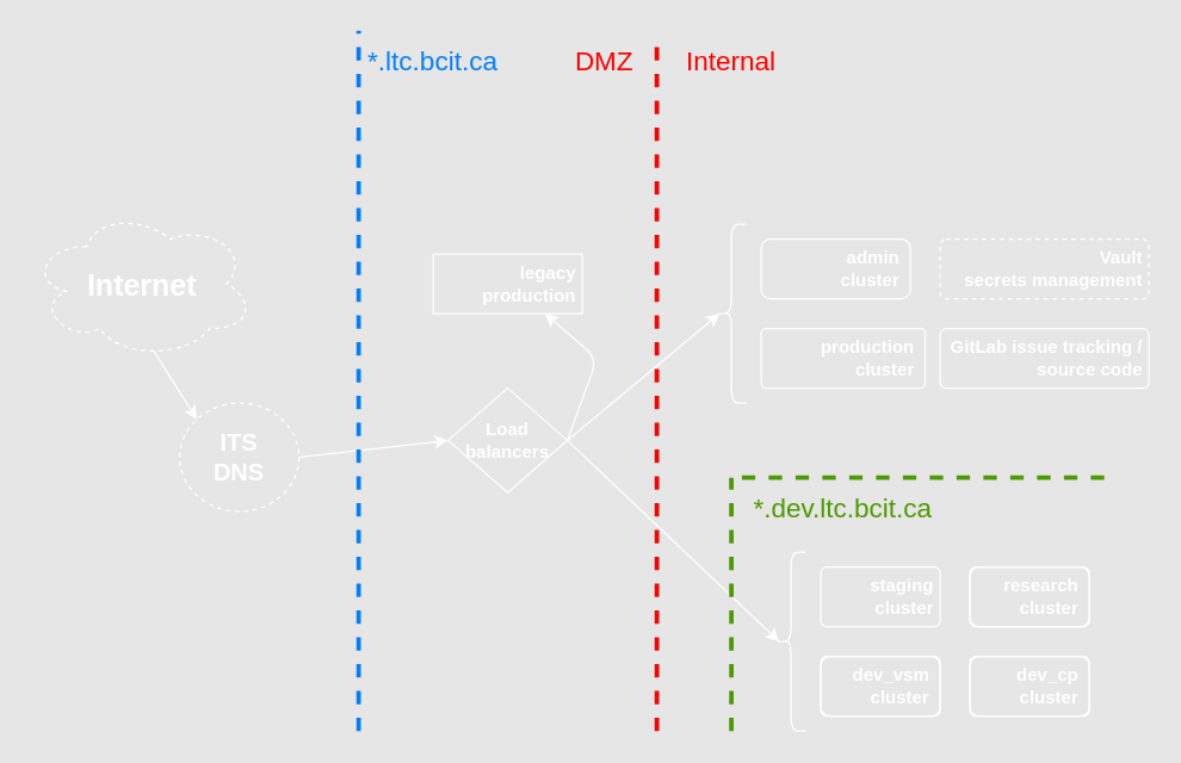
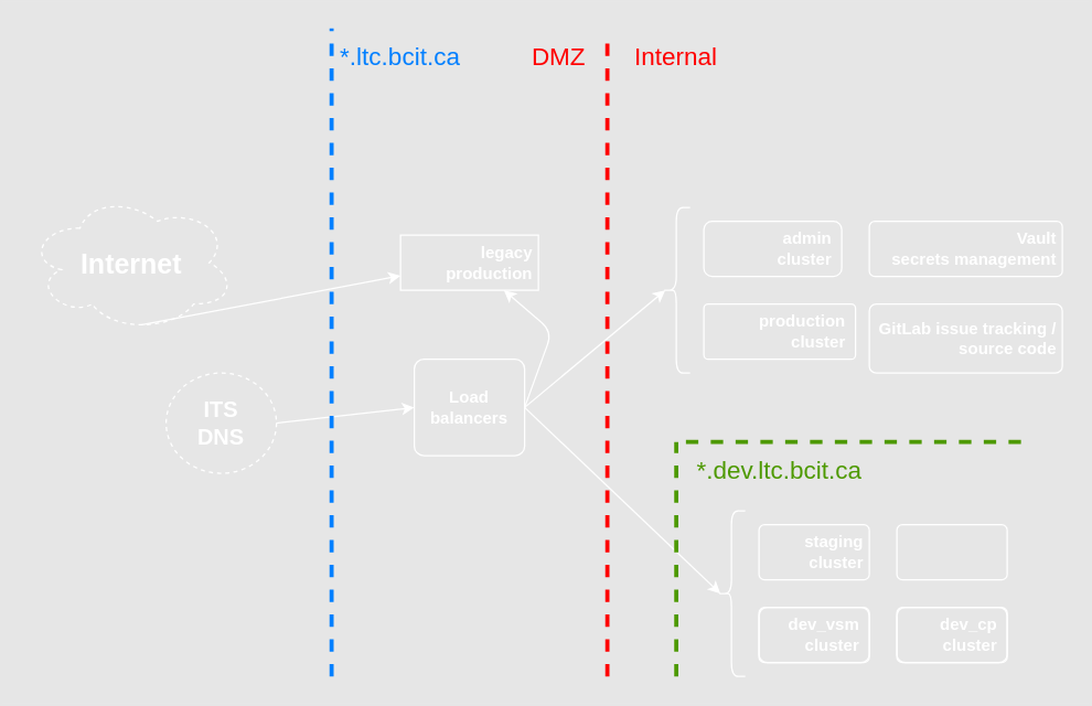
- <mxCell id="9" value="Vault&lt;br&gt;secrets management" style="rounded=1;arcSize=10;whiteSpace=wrap;html=1;align=right;fontStyle=1;fillColor=none;spacingRight=2;fontColor=#FFFFFF;strokeColor=#FFFFFF;dashed=1;" parent="1" vertex="1"><mxGeometry x="630" y="160" width="140" height="40" as="geometry" /></mxCell>
+ <mxCell id="9" value="Vault&lt;br&gt;secrets management" style="rounded=1;arcSize=10;whiteSpace=wrap;html=1;align=right;fontStyle=1;fillColor=none;spacingRight=2;fontColor=#FFFFFF;strokeColor=#FFFFFF;" parent="1" vertex="1"><mxGeometry x="630" y="160" width="140" height="40" as="geometry" /></mxCell>
- <mxCell id="8" value="GitLab issue tracking / source code" style="rounded=1;arcSize=10;whiteSpace=wrap;html=1;align=right;fillColor=none;fontStyle=1;spacingRight=2;fontColor=#FFFFFF;strokeColor=#FFFFFF;" parent="1" vertex="1"><mxGeometry x="630" y="220" width="140" height="40" as="geometry" /></mxCell>
+ <mxCell id="8" value="GitLab issue tracking / source code" style="rounded=1;arcSize=10;whiteSpace=wrap;html=1;align=right;fillColor=none;fontStyle=1;spacingRight=2;fontColor=#FFFFFF;strokeColor=#FFFFFF;" parent="1" vertex="1"><mxGeometry x="630" y="220" width="140" height="50" as="geometry" /></mxCell>
- <mxCell id="3" style="rounded=0;orthogonalLoop=1;jettySize=auto;html=1;exitX=0.55;exitY=0.95;exitDx=0;exitDy=0;exitPerimeter=0;entryX=0;entryY=0;entryDx=0;entryDy=0;fontStyle=1;fontColor=#FFFFFF;strokeColor=#FFFFFF;" parent="1" source="4" target="11" edge="1"><mxGeometry relative="1" as="geometry"><mxPoint x="-791.25" y="275.5" as="targetPoint" /><mxPoint x="-397.25" y="300" as="sourcePoint" /></mxGeometry></mxCell>
+ <mxCell id="3" style="rounded=0;orthogonalLoop=1;jettySize=auto;html=1;exitX=0.55;exitY=0.95;exitDx=0;exitDy=0;exitPerimeter=0;fontStyle=1;fontColor=#FFFFFF;strokeColor=#FFFFFF;" parent="1" source="4" target="29" edge="1"><mxGeometry relative="1" as="geometry"><mxPoint x="-791.25" y="275.5" as="targetPoint" /><mxPoint x="-397.25" y="300" as="sourcePoint" /></mxGeometry></mxCell>
- <mxCell id="6" value="Load balancers" style="rhombus;arcSize=10;whiteSpace=wrap;html=1;align=center;fillColor=none;fontStyle=1;spacing=2;fontColor=#FFFFFF;strokeColor=#FFFFFF;" parent="1" vertex="1"><mxGeometry x="300" y="260" width="80" height="70" as="geometry" /></mxCell>
+ <mxCell id="6" value="Load balancers" style="rounded=1;arcSize=10;whiteSpace=wrap;html=1;align=center;fillColor=none;fontStyle=1;spacing=2;fontColor=#FFFFFF;strokeColor=#FFFFFF;" parent="1" vertex="1"><mxGeometry x="300" y="260" width="80" height="70" as="geometry" /></mxCell>
- <mxCell id="16" value="&lt;blockquote style=&quot;margin: 0 0 0 40px ; border: none ; padding: 0px&quot;&gt;&lt;/blockquote&gt;&lt;blockquote style=&quot;margin: 0 0 0 40px ; border: none ; padding: 0px&quot;&gt;&lt;/blockquote&gt;&lt;span&gt;research&lt;/span&gt;&lt;br&gt;&lt;span&gt;cluster&lt;/span&gt;" style="shape=ext;margin=3;double=0;whiteSpace=wrap;html=1;align=right;fillColor=none;rounded=1;perimeterSpacing=0;labelPadding=0;perimeter=rectanglePerimeter;spacingRight=5;fontStyle=1;strokeColor=#FFFFFF;fontColor=#FFFFFF;" parent="15" vertex="1"><mxGeometry width="80" height="40" as="geometry" /></mxCell>
